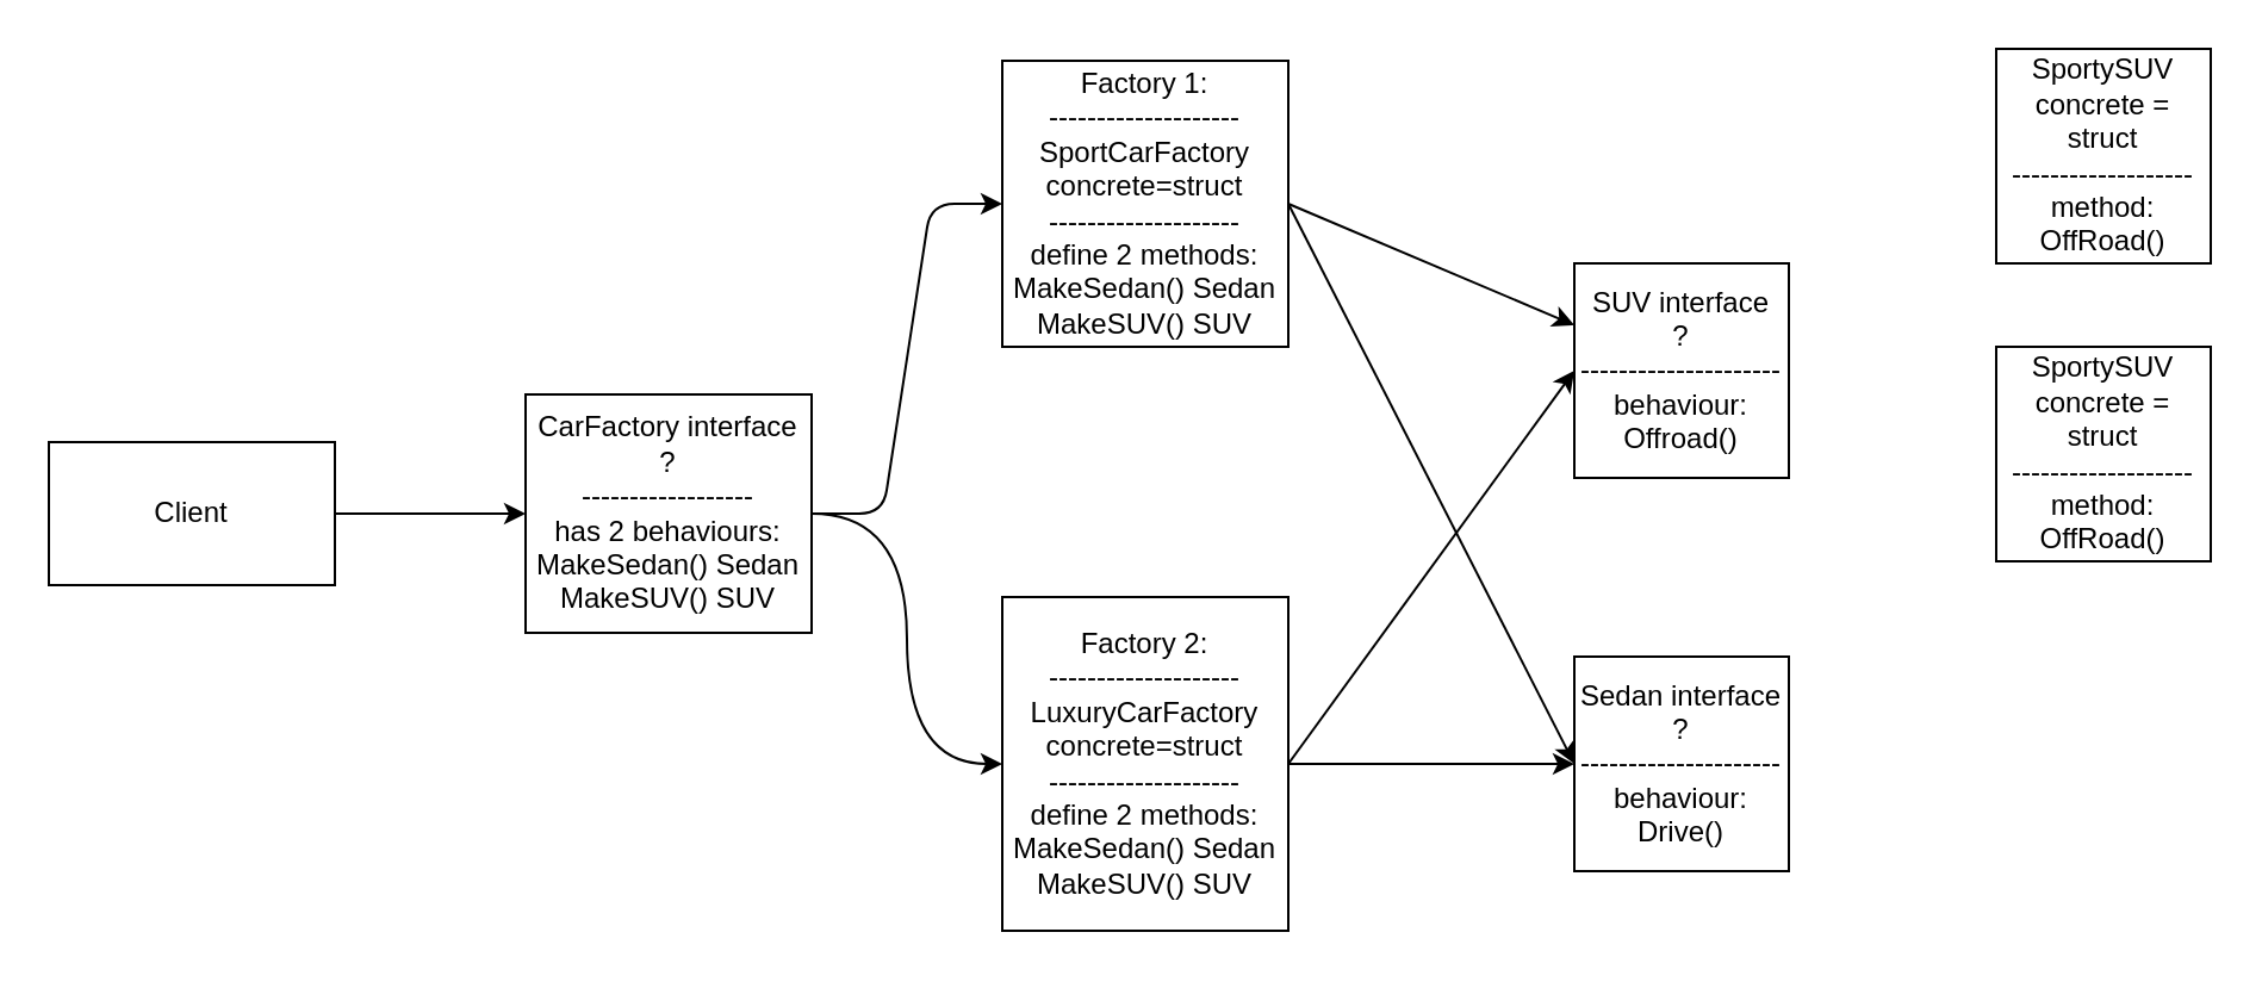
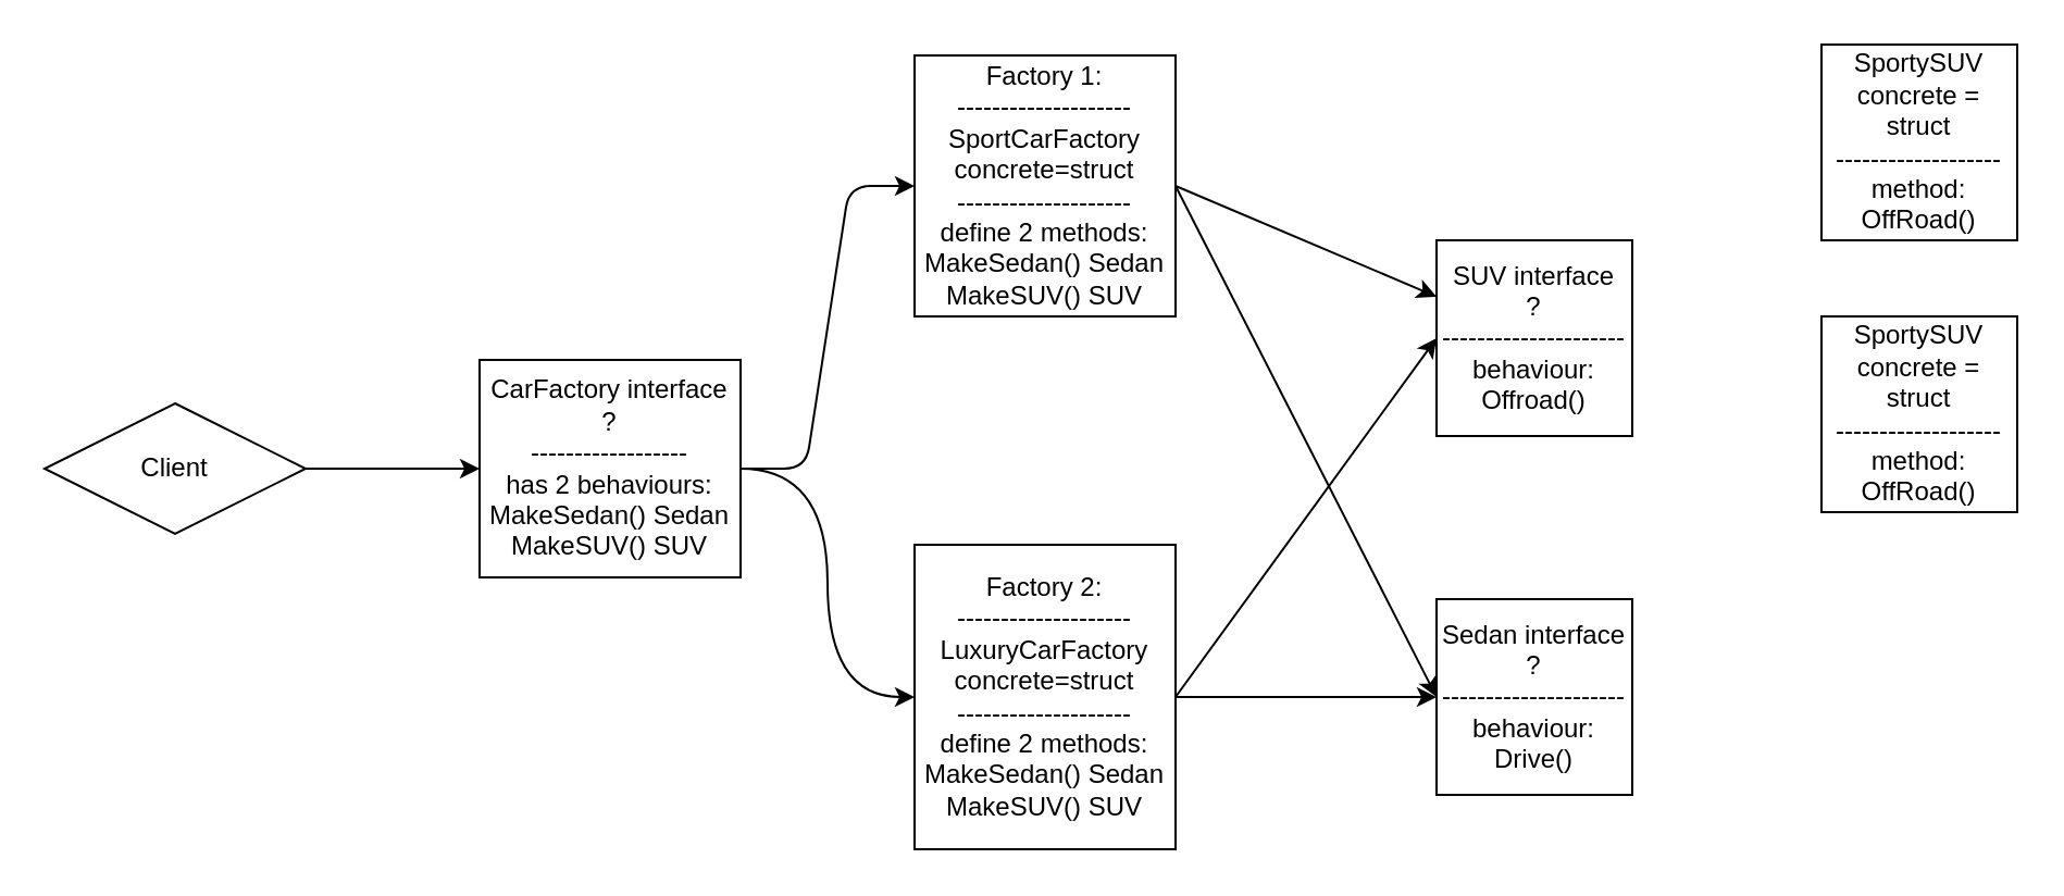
- <mxCell id="12" value="Client" style="rounded=0;whiteSpace=wrap;html=1;" vertex="1" parent="1"><mxGeometry x="20" y="185" width="120" height="60" as="geometry" /></mxCell>
+ <mxCell id="12" value="Client" style="rhombus;whiteSpace=wrap;html=1;" vertex="1" parent="1"><mxGeometry x="20" y="185" width="120" height="60" as="geometry" /></mxCell>
